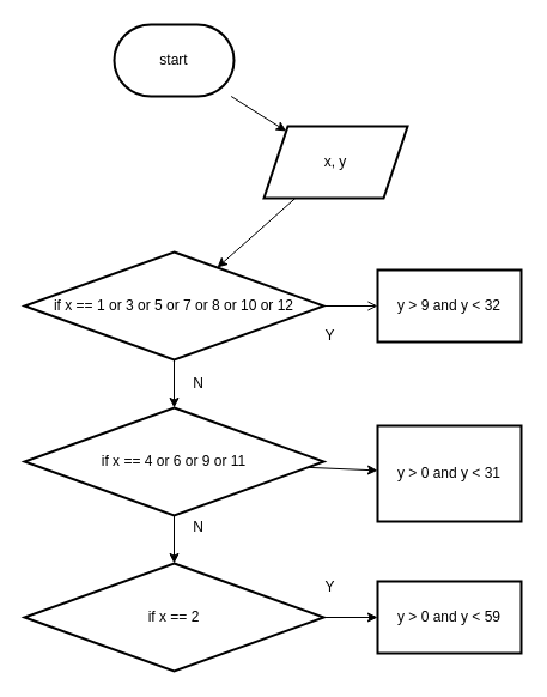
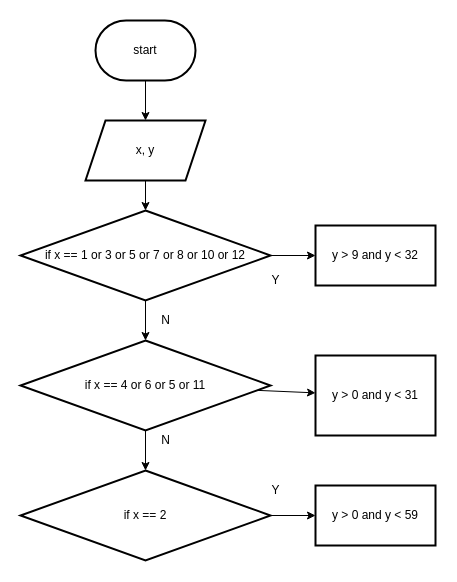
- <mxCell id="5" value="x, y" style="shape=parallelogram;perimeter=parallelogramPerimeter;whiteSpace=wrap;html=1;fixedSize=1;strokeWidth=2;" vertex="1" parent="1"><mxGeometry x="220" y="105" width="120" height="60" as="geometry" /></mxCell>
+ <mxCell id="5" value="x, y" style="shape=parallelogram;perimeter=parallelogramPerimeter;whiteSpace=wrap;html=1;fixedSize=1;strokeWidth=2;" vertex="1" parent="1"><mxGeometry x="85" y="120" width="120" height="60" as="geometry" /></mxCell>
- <mxCell id="6" value="" style="edgeStyle=none;html=1;endArrow=open;" edge="1" parent="1" source="8" target="9"><mxGeometry relative="1" as="geometry" /></mxCell>
+ <mxCell id="6" value="" style="edgeStyle=none;html=1;" edge="1" parent="1" source="8" target="9"><mxGeometry relative="1" as="geometry" /></mxCell>
- <mxCell id="13" value="if x == 4 or 6 or 9 or 11" style="rhombus;whiteSpace=wrap;html=1;strokeWidth=2;" vertex="1" parent="1"><mxGeometry x="20" y="340" width="250" height="90" as="geometry" /></mxCell>
+ <mxCell id="13" value="if x == 4 or 6 or 5 or 11" style="rhombus;whiteSpace=wrap;html=1;strokeWidth=2;" vertex="1" parent="1"><mxGeometry x="20" y="340" width="250" height="90" as="geometry" /></mxCell>
